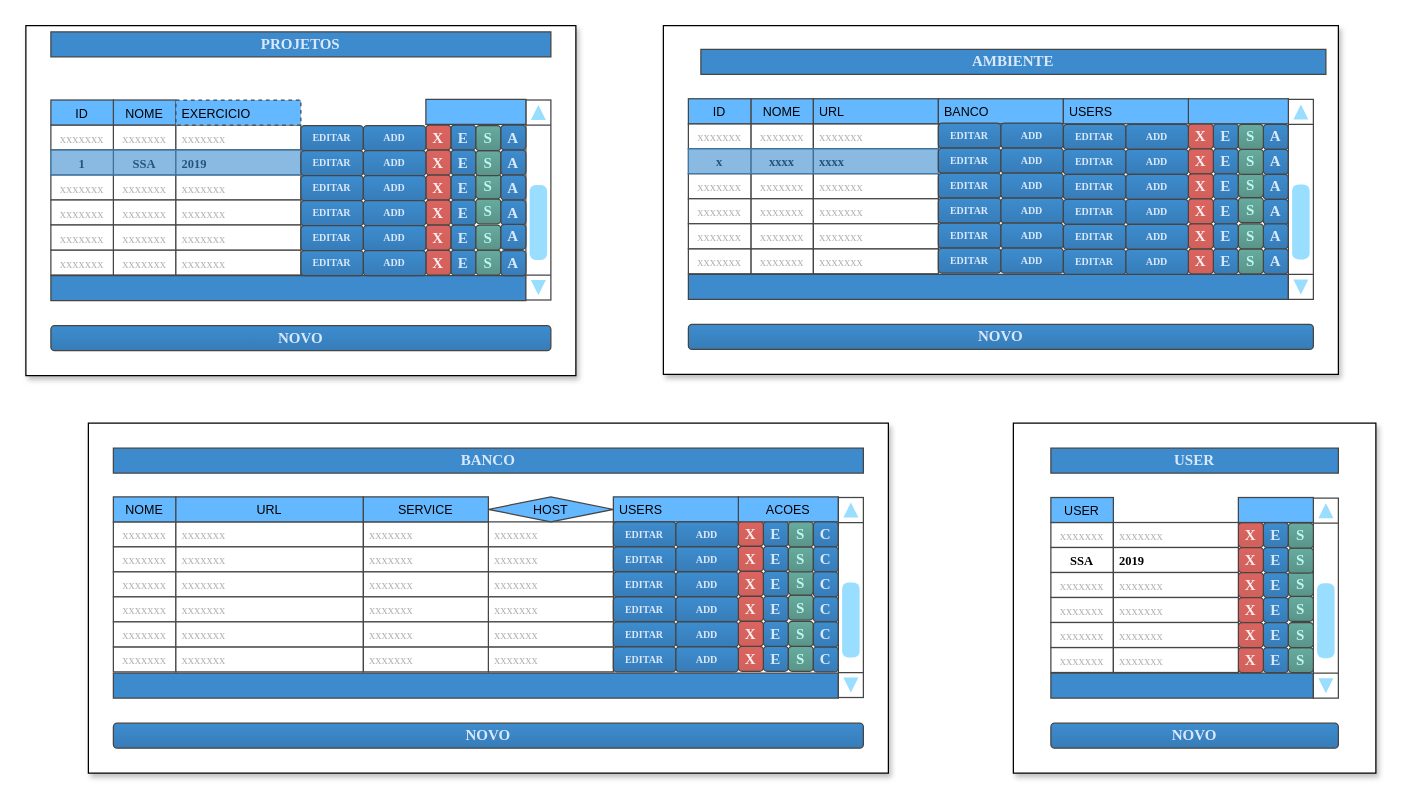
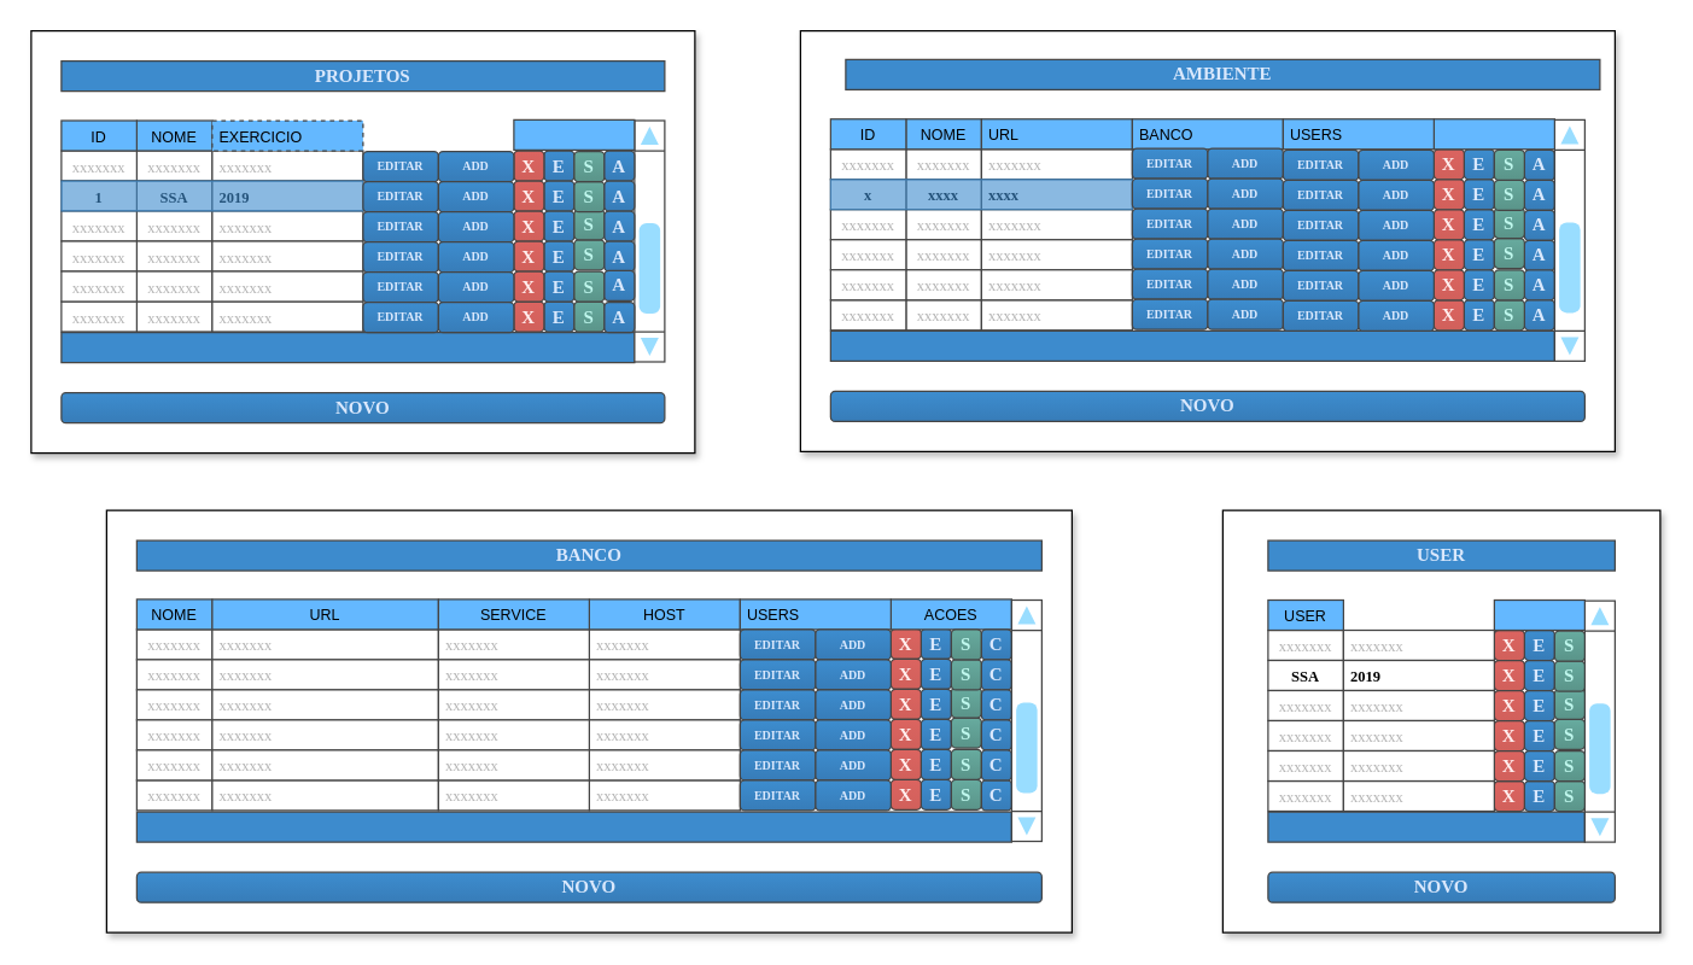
- <mxCell id="46" value="&lt;div style=&quot;text-align: center&quot;&gt;PROJETOS&lt;/div&gt;" style="rounded=0;whiteSpace=wrap;html=1;shadow=0;dashed=0;strokeColor=#454545;strokeWidth=1;fillColor=#3D8BCD;gradientColor=none;fontFamily=Verdana;fontSize=12;fontColor=#DAE8FC;align=center;flipH=1;flipV=1;fontStyle=1;spacingRight=0;glass=0;labelBackgroundColor=none;" parent="1" vertex="1"><mxGeometry x="40" y="25" width="400" height="20" as="geometry" /></mxCell>
+ <mxCell id="46" value="&lt;div style=&quot;text-align: center&quot;&gt;PROJETOS&lt;/div&gt;" style="rounded=0;whiteSpace=wrap;html=1;shadow=0;dashed=0;strokeColor=#454545;strokeWidth=1;fillColor=#3D8BCD;gradientColor=none;fontFamily=Verdana;fontSize=12;fontColor=#DAE8FC;align=center;flipH=1;flipV=1;fontStyle=1;spacingRight=0;glass=0;labelBackgroundColor=none;" parent="1" vertex="1"><mxGeometry x="40" y="40" width="400" height="20" as="geometry" /></mxCell>
- <mxCell id="110" value="HOST" style="rhombus;whiteSpace=wrap;html=1;shadow=0;strokeColor=#454545;strokeWidth=1;fillColor=#64B8FF;gradientColor=none;fontFamily=Helvetica;fontSize=10;fontColor=#000000;align=center;flipH=1;flipV=1;labelBackgroundColor=none;verticalAlign=middle;labelBorderColor=none;dashed=0;spacing=0;" parent="1" vertex="1"><mxGeometry x="390" y="397" width="100" height="20" as="geometry" /></mxCell>
+ <mxCell id="110" value="HOST" style="rounded=0;whiteSpace=wrap;html=1;shadow=0;strokeColor=#454545;strokeWidth=1;fillColor=#64B8FF;gradientColor=none;fontFamily=Helvetica;fontSize=10;fontColor=#000000;align=center;flipH=1;flipV=1;labelBackgroundColor=none;verticalAlign=middle;labelBorderColor=none;dashed=0;spacing=0;" parent="1" vertex="1"><mxGeometry x="390" y="397" width="100" height="20" as="geometry" /></mxCell>
